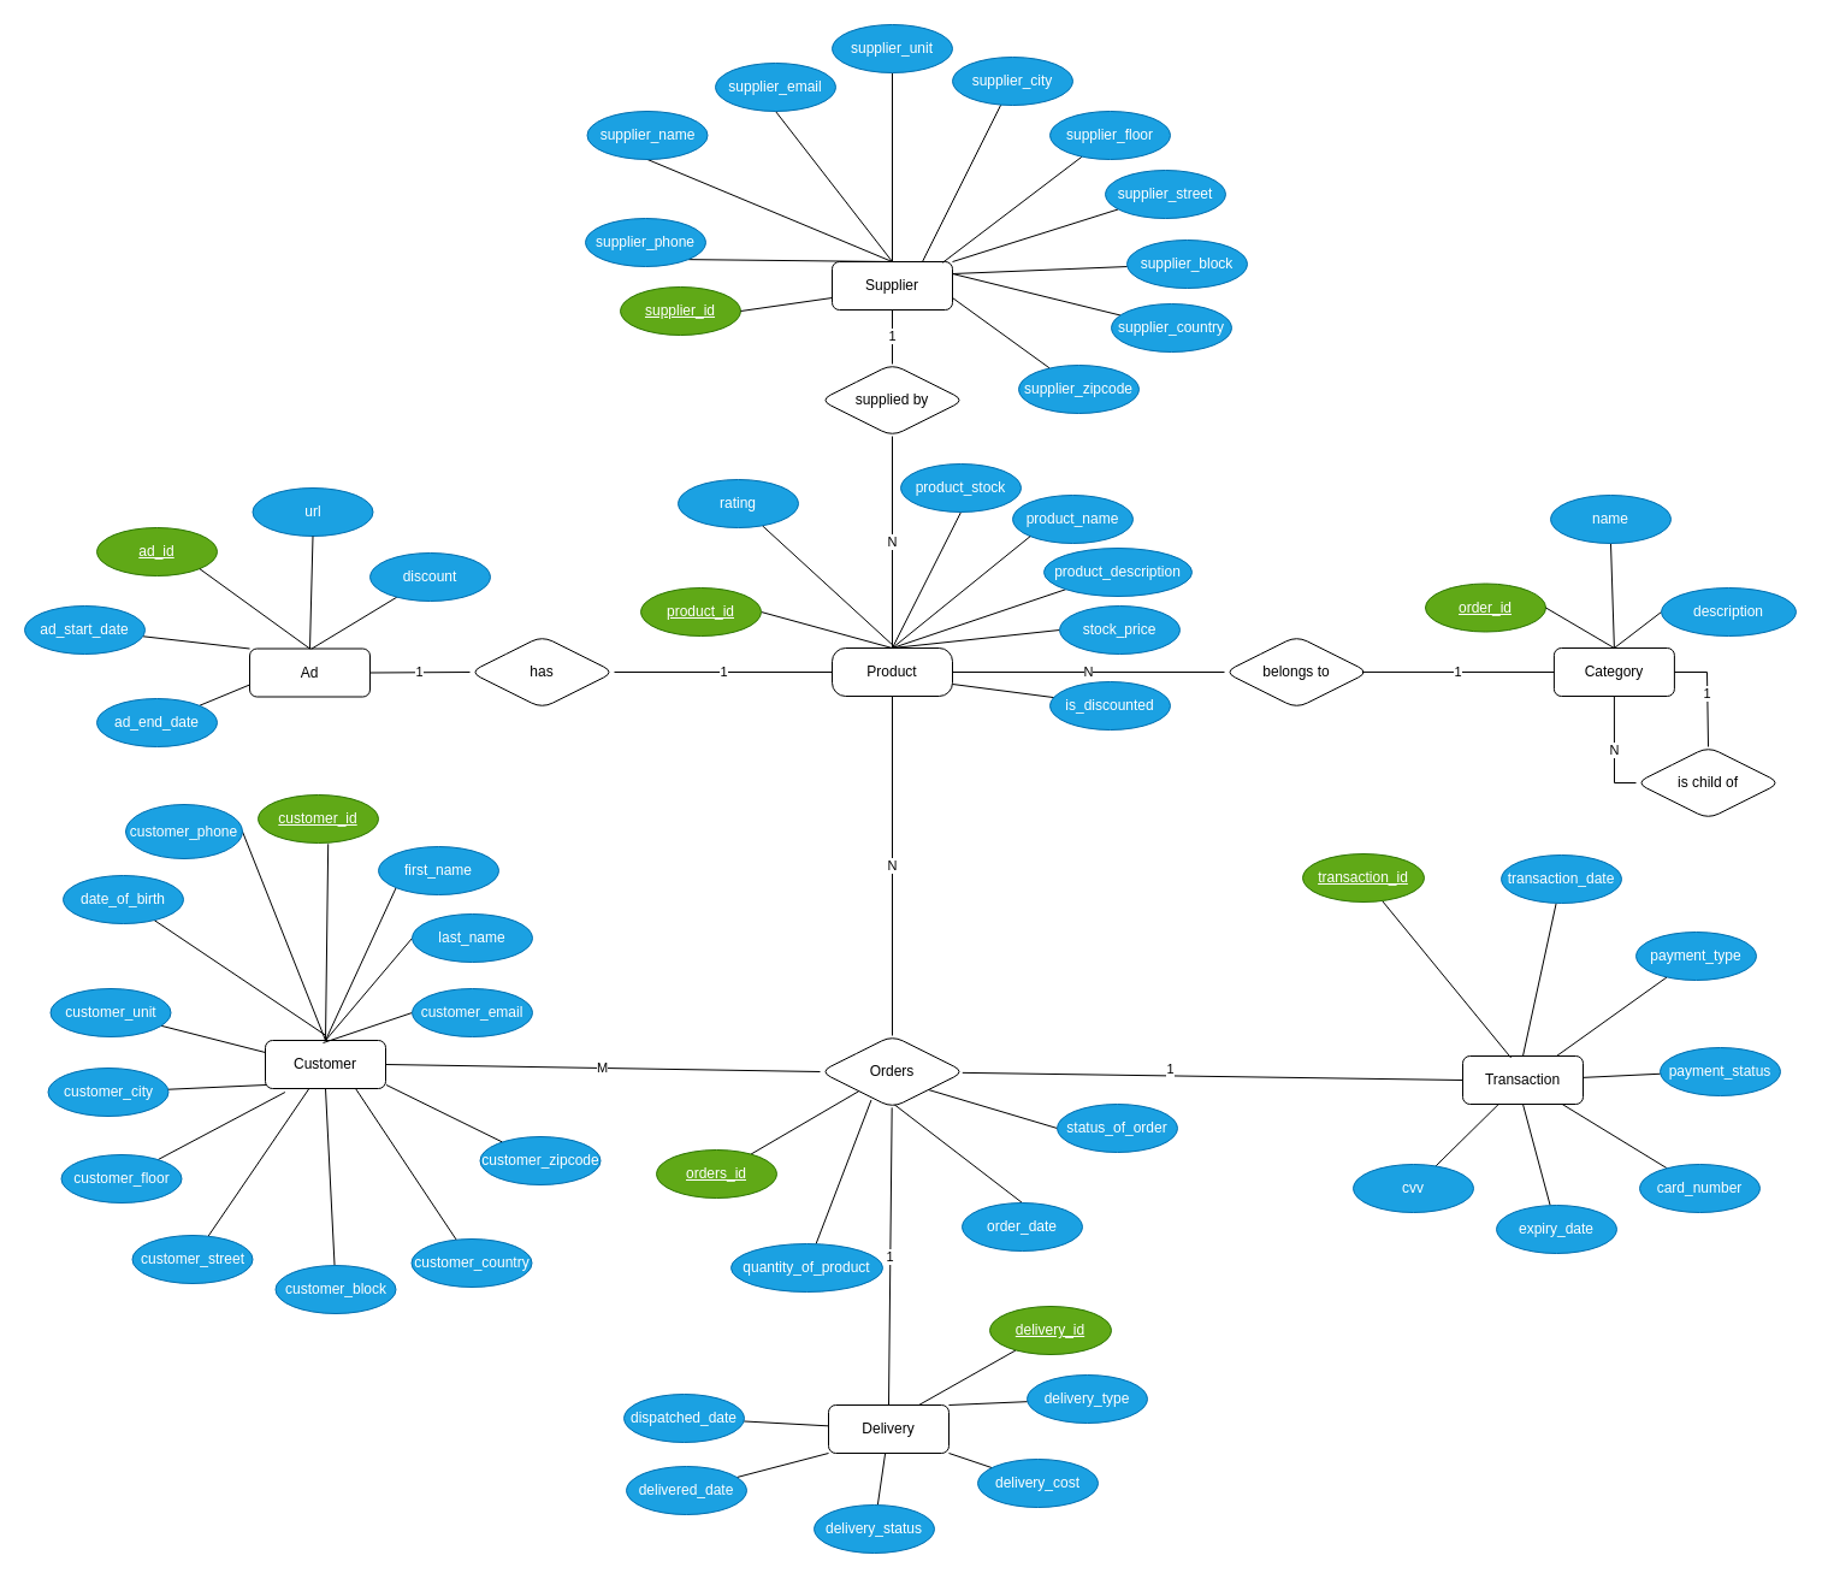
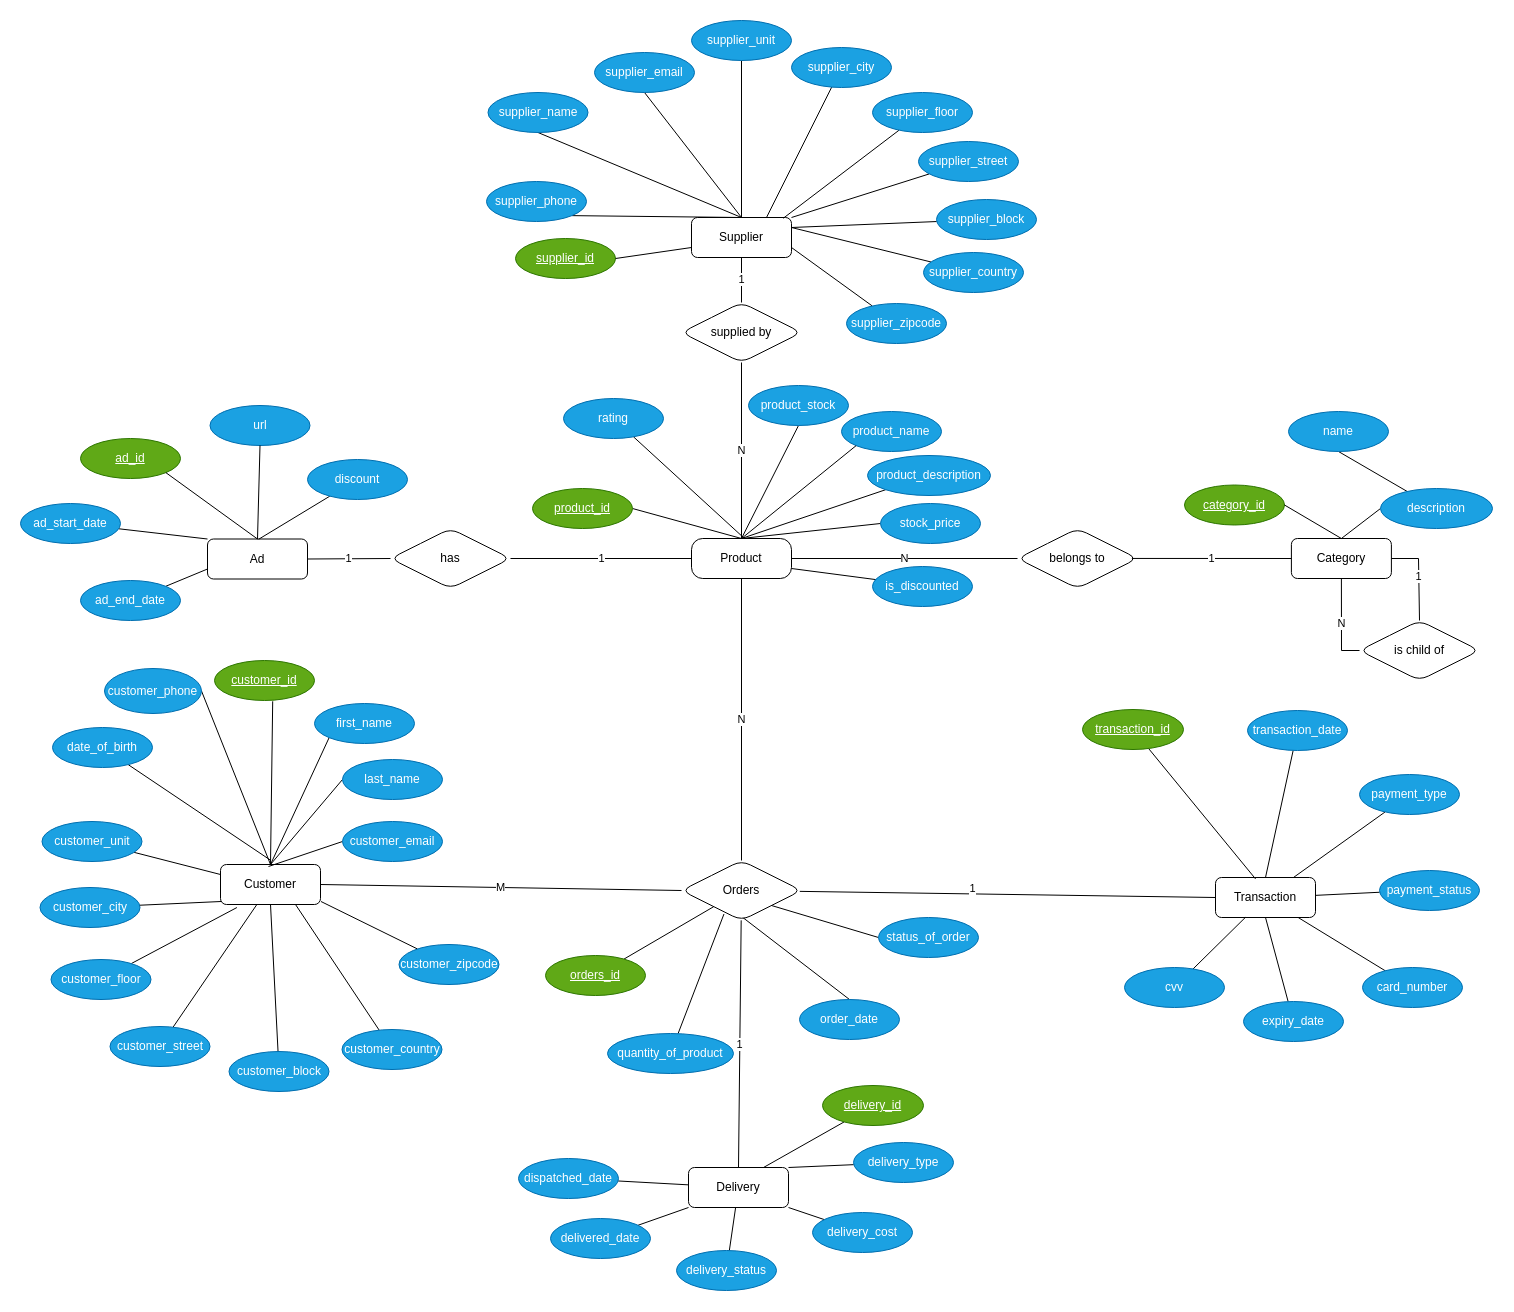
- <mxCell id="45" style="edgeStyle=none;html=1;exitX=0.5;exitY=1;exitDx=0;exitDy=0;entryX=0.5;entryY=0;entryDx=0;entryDy=0;strokeColor=default;endArrow=none;endFill=0;" parent="1" source="46" target="9" edge="1"><mxGeometry relative="1" as="geometry" /></mxCell>
+ <mxCell id="45" style="edgeStyle=none;html=1;exitX=0.5;exitY=1;exitDx=0;exitDy=0;strokeColor=default;endArrow=none;endFill=0;" parent="1" source="46" target="48" edge="1"><mxGeometry relative="1" as="geometry" /></mxCell>
- <mxCell id="14" value="order_id" style="ellipse;whiteSpace=wrap;html=1;align=center;fontStyle=4;rounded=1;fillColor=#60a917;fontColor=#ffffff;strokeColor=#2D7600;" parent="1" vertex="1"><mxGeometry x="1184" y="484.5" width="100" height="40" as="geometry" /></mxCell>
+ <mxCell id="14" value="category_id" style="ellipse;whiteSpace=wrap;html=1;align=center;fontStyle=4;rounded=1;fillColor=#60a917;fontColor=#ffffff;strokeColor=#2D7600;" parent="1" vertex="1"><mxGeometry x="1184" y="484.5" width="100" height="40" as="geometry" /></mxCell>
- <mxCell id="98" value="delivered_date" style="ellipse;whiteSpace=wrap;html=1;align=center;fontStyle=0;rounded=1;fillColor=#1ba1e2;fontColor=#ffffff;strokeColor=#006EAF;" parent="1" vertex="1"><mxGeometry x="520" y="1218" width="100" height="40" as="geometry" /></mxCell>
+ <mxCell id="98" value="delivered_date" style="ellipse;whiteSpace=wrap;html=1;align=center;fontStyle=0;rounded=1;fillColor=#1ba1e2;fontColor=#ffffff;strokeColor=#006EAF;" parent="1" vertex="1"><mxGeometry x="550" y="1218" width="100" height="40" as="geometry" /></mxCell>
